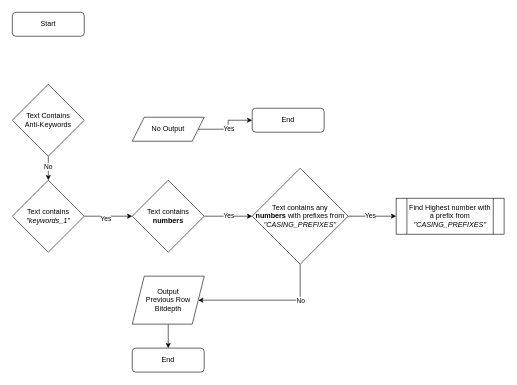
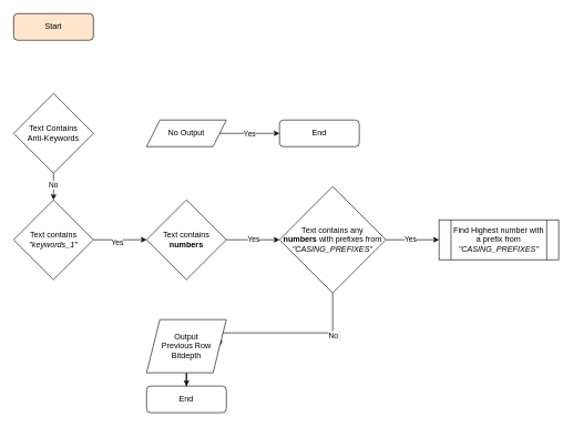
- <mxCell id="2" value="Start" style="rounded=1;whiteSpace=wrap;html=1;" vertex="1" parent="1"><mxGeometry x="20" y="20" width="120" height="40" as="geometry" /></mxCell>
+ <mxCell id="2" value="Start" style="rounded=1;whiteSpace=wrap;html=1;fillColor=#ffe6cc;" vertex="1" parent="1"><mxGeometry x="20" y="20" width="120" height="40" as="geometry" /></mxCell>
- <mxCell id="21" value="No Output" style="shape=parallelogram;perimeter=parallelogramPerimeter;whiteSpace=wrap;html=1;fixedSize=1;" vertex="1" parent="1"><mxGeometry x="220" y="195" width="120" height="40" as="geometry" /></mxCell>
+ <mxCell id="21" value="No Output" style="shape=parallelogram;perimeter=parallelogramPerimeter;whiteSpace=wrap;html=1;fixedSize=1;" vertex="1" parent="1"><mxGeometry x="220" y="180" width="120" height="40" as="geometry" /></mxCell>
- <mxCell id="23" value="Output &lt;br style=&quot;font-size: 12px;&quot;&gt;Previous Row Bitdepth" style="shape=parallelogram;perimeter=parallelogramPerimeter;whiteSpace=wrap;html=1;fixedSize=1;fontSize=12;" vertex="1" parent="1"><mxGeometry x="220" y="460" width="120" height="80" as="geometry" /></mxCell>
+ <mxCell id="23" value="Output &lt;br style=&quot;font-size: 12px;&quot;&gt;Previous Row Bitdepth" style="shape=parallelogram;perimeter=parallelogramPerimeter;whiteSpace=wrap;html=1;fixedSize=1;fontSize=12;" vertex="1" parent="1"><mxGeometry x="220" y="480" width="120" height="80" as="geometry" /></mxCell>
